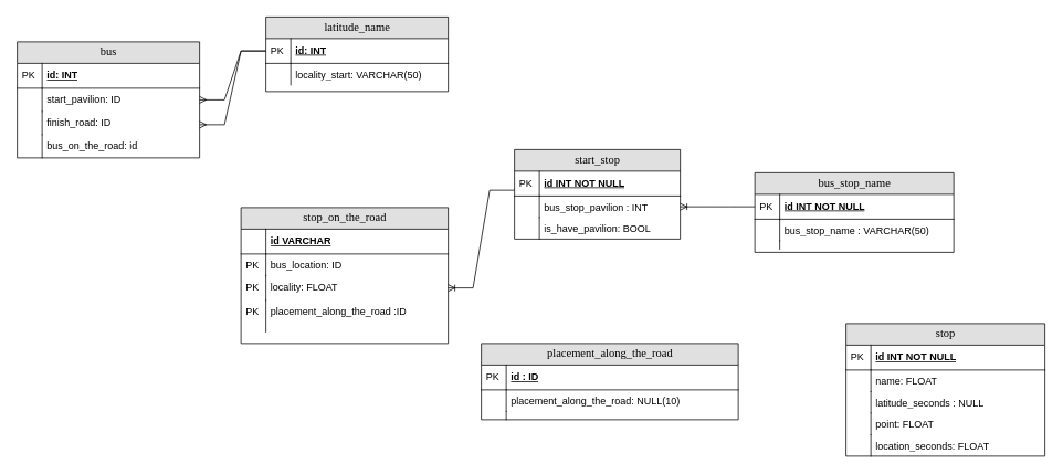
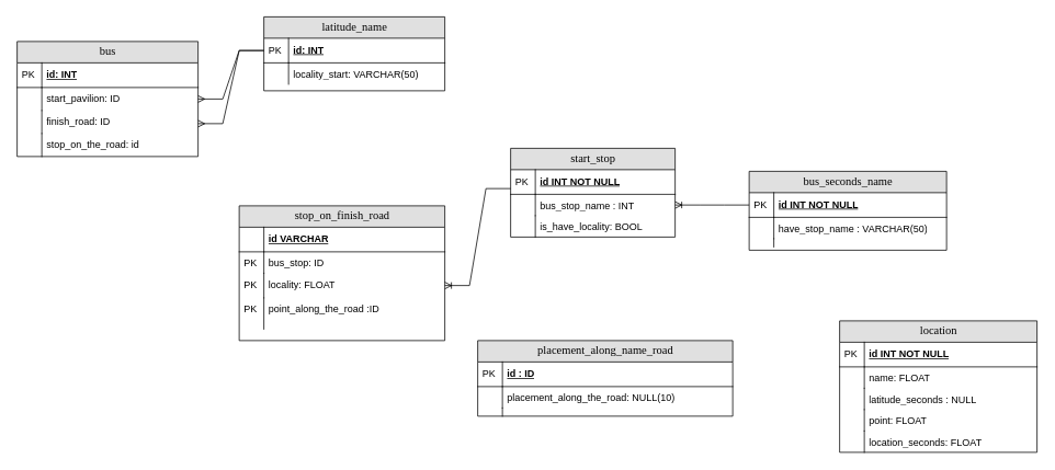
- <mxCell id="16" value="bus_on_the_road: id" style="shape=partialRectangle;top=0;left=0;right=0;bottom=0;html=1;align=left;verticalAlign=top;fillColor=none;spacingLeft=34;spacingRight=4;whiteSpace=wrap;overflow=hidden;rotatable=0;points=[[0,0.5],[1,0.5]];portConstraint=eastwest;dropTarget=0;" vertex="1" parent="9"><mxGeometry y="112" width="220" height="28" as="geometry" /></mxCell>
+ <mxCell id="16" value="stop_on_the_road: id" style="shape=partialRectangle;top=0;left=0;right=0;bottom=0;html=1;align=left;verticalAlign=top;fillColor=none;spacingLeft=34;spacingRight=4;whiteSpace=wrap;overflow=hidden;rotatable=0;points=[[0,0.5],[1,0.5]];portConstraint=eastwest;dropTarget=0;" vertex="1" parent="9"><mxGeometry y="112" width="220" height="28" as="geometry" /></mxCell>
- <mxCell id="2" value="bus_stop_name" style="swimlane;html=1;fontStyle=0;childLayout=stackLayout;horizontal=1;startSize=26;fillColor=#e0e0e0;horizontalStack=0;resizeParent=1;resizeLast=0;collapsible=1;marginBottom=0;swimlaneFillColor=#ffffff;align=center;rounded=0;shadow=0;comic=0;labelBackgroundColor=none;strokeWidth=1;fontFamily=Verdana;fontSize=14" parent="1" vertex="1"><mxGeometry x="910" y="208" width="240" height="96" as="geometry" /></mxCell>
+ <mxCell id="2" value="bus_seconds_name" style="swimlane;html=1;fontStyle=0;childLayout=stackLayout;horizontal=1;startSize=26;fillColor=#e0e0e0;horizontalStack=0;resizeParent=1;resizeLast=0;collapsible=1;marginBottom=0;swimlaneFillColor=#ffffff;align=center;rounded=0;shadow=0;comic=0;labelBackgroundColor=none;strokeWidth=1;fontFamily=Verdana;fontSize=14" parent="1" vertex="1"><mxGeometry x="910" y="208" width="240" height="96" as="geometry" /></mxCell>
- <mxCell id="30" value="bus_stop_pavilion : INT" style="shape=partialRectangle;top=0;left=0;right=0;bottom=0;html=1;align=left;verticalAlign=top;fillColor=none;spacingLeft=34;spacingRight=4;whiteSpace=wrap;overflow=hidden;rotatable=0;points=[[0,0.5],[1,0.5]];portConstraint=eastwest;dropTarget=0;" parent="27" vertex="1"><mxGeometry y="56" width="200" height="26" as="geometry" /></mxCell>
+ <mxCell id="30" value="bus_stop_name : INT" style="shape=partialRectangle;top=0;left=0;right=0;bottom=0;html=1;align=left;verticalAlign=top;fillColor=none;spacingLeft=34;spacingRight=4;whiteSpace=wrap;overflow=hidden;rotatable=0;points=[[0,0.5],[1,0.5]];portConstraint=eastwest;dropTarget=0;" parent="27" vertex="1"><mxGeometry y="56" width="200" height="26" as="geometry" /></mxCell>
- <mxCell id="18" value="stop_on_the_road" style="swimlane;html=1;fontStyle=0;childLayout=stackLayout;horizontal=1;startSize=26;fillColor=#e0e0e0;horizontalStack=0;resizeParent=1;resizeLast=0;collapsible=1;marginBottom=0;swimlaneFillColor=#ffffff;align=center;rounded=0;shadow=0;comic=0;labelBackgroundColor=none;strokeWidth=1;fontFamily=Verdana;fontSize=14" parent="1" vertex="1"><mxGeometry x="290" y="250" width="250" height="164" as="geometry" /></mxCell>
+ <mxCell id="18" value="stop_on_finish_road" style="swimlane;html=1;fontStyle=0;childLayout=stackLayout;horizontal=1;startSize=26;fillColor=#e0e0e0;horizontalStack=0;resizeParent=1;resizeLast=0;collapsible=1;marginBottom=0;swimlaneFillColor=#ffffff;align=center;rounded=0;shadow=0;comic=0;labelBackgroundColor=none;strokeWidth=1;fontFamily=Verdana;fontSize=14" parent="1" vertex="1"><mxGeometry x="290" y="250" width="250" height="164" as="geometry" /></mxCell>
- <mxCell id="32" value="is_have_pavilion: BOOL" style="shape=partialRectangle;top=0;left=0;right=0;bottom=0;html=1;align=left;verticalAlign=top;fillColor=none;spacingLeft=34;spacingRight=4;whiteSpace=wrap;overflow=hidden;rotatable=0;points=[[0,0.5],[1,0.5]];portConstraint=eastwest;dropTarget=0;" parent="27" vertex="1"><mxGeometry y="82" width="200" height="26" as="geometry" /></mxCell>
+ <mxCell id="32" value="is_have_locality: BOOL" style="shape=partialRectangle;top=0;left=0;right=0;bottom=0;html=1;align=left;verticalAlign=top;fillColor=none;spacingLeft=34;spacingRight=4;whiteSpace=wrap;overflow=hidden;rotatable=0;points=[[0,0.5],[1,0.5]];portConstraint=eastwest;dropTarget=0;" parent="27" vertex="1"><mxGeometry y="82" width="200" height="26" as="geometry" /></mxCell>
- <mxCell id="5" value="bus_stop_name : VARCHAR(50)" style="shape=partialRectangle;top=0;left=0;right=0;bottom=0;html=1;align=left;verticalAlign=top;fillColor=none;spacingLeft=34;spacingRight=4;whiteSpace=wrap;overflow=hidden;rotatable=0;points=[[0,0.5],[1,0.5]];portConstraint=eastwest;dropTarget=0;" parent="2" vertex="1"><mxGeometry y="56" width="240" height="26" as="geometry" /></mxCell>
+ <mxCell id="5" value="have_stop_name : VARCHAR(50)" style="shape=partialRectangle;top=0;left=0;right=0;bottom=0;html=1;align=left;verticalAlign=top;fillColor=none;spacingLeft=34;spacingRight=4;whiteSpace=wrap;overflow=hidden;rotatable=0;points=[[0,0.5],[1,0.5]];portConstraint=eastwest;dropTarget=0;" parent="2" vertex="1"><mxGeometry y="56" width="240" height="26" as="geometry" /></mxCell>
- <mxCell id="21" value="bus_location: ID" style="shape=partialRectangle;top=0;left=0;right=0;bottom=0;html=1;align=left;verticalAlign=top;fillColor=none;spacingLeft=34;spacingRight=4;whiteSpace=wrap;overflow=hidden;rotatable=0;points=[[0,0.5],[1,0.5]];portConstraint=eastwest;dropTarget=0;" parent="18" vertex="1"><mxGeometry y="56" width="250" height="26" as="geometry" /></mxCell>
+ <mxCell id="21" value="bus_stop: ID" style="shape=partialRectangle;top=0;left=0;right=0;bottom=0;html=1;align=left;verticalAlign=top;fillColor=none;spacingLeft=34;spacingRight=4;whiteSpace=wrap;overflow=hidden;rotatable=0;points=[[0,0.5],[1,0.5]];portConstraint=eastwest;dropTarget=0;" parent="18" vertex="1"><mxGeometry y="56" width="250" height="26" as="geometry" /></mxCell>
- <mxCell id="25" value="placement_along_the_road :ID" style="shape=partialRectangle;top=0;left=0;right=0;bottom=0;html=1;align=left;verticalAlign=top;fillColor=none;spacingLeft=34;spacingRight=4;whiteSpace=wrap;overflow=hidden;rotatable=0;points=[[0,0.5],[1,0.5]];portConstraint=eastwest;dropTarget=0;" parent="18" vertex="1"><mxGeometry y="112" width="250" height="38" as="geometry" /></mxCell>
+ <mxCell id="25" value="point_along_the_road :ID" style="shape=partialRectangle;top=0;left=0;right=0;bottom=0;html=1;align=left;verticalAlign=top;fillColor=none;spacingLeft=34;spacingRight=4;whiteSpace=wrap;overflow=hidden;rotatable=0;points=[[0,0.5],[1,0.5]];portConstraint=eastwest;dropTarget=0;" parent="18" vertex="1"><mxGeometry y="112" width="250" height="38" as="geometry" /></mxCell>
- <mxCell id="41" value="stop" style="swimlane;html=1;fontStyle=0;childLayout=stackLayout;horizontal=1;startSize=26;fillColor=#e0e0e0;horizontalStack=0;resizeParent=1;resizeLast=0;collapsible=1;marginBottom=0;swimlaneFillColor=#ffffff;align=center;rounded=0;shadow=0;comic=0;labelBackgroundColor=none;strokeWidth=1;fontFamily=Verdana;fontSize=14" parent="1" vertex="1"><mxGeometry x="1020" y="390" width="240" height="160" as="geometry" /></mxCell>
+ <mxCell id="41" value="location" style="swimlane;html=1;fontStyle=0;childLayout=stackLayout;horizontal=1;startSize=26;fillColor=#e0e0e0;horizontalStack=0;resizeParent=1;resizeLast=0;collapsible=1;marginBottom=0;swimlaneFillColor=#ffffff;align=center;rounded=0;shadow=0;comic=0;labelBackgroundColor=none;strokeWidth=1;fontFamily=Verdana;fontSize=14" parent="1" vertex="1"><mxGeometry x="1020" y="390" width="240" height="160" as="geometry" /></mxCell>
- <mxCell id="34" value="placement_along_the_road" style="swimlane;html=1;fontStyle=0;childLayout=stackLayout;horizontal=1;startSize=26;fillColor=#e0e0e0;horizontalStack=0;resizeParent=1;resizeLast=0;collapsible=1;marginBottom=0;swimlaneFillColor=#ffffff;align=center;rounded=0;shadow=0;comic=0;labelBackgroundColor=none;strokeWidth=1;fontFamily=Verdana;fontSize=14" parent="1" vertex="1"><mxGeometry x="580" y="414" width="310" height="92" as="geometry" /></mxCell>
+ <mxCell id="34" value="placement_along_name_road" style="swimlane;html=1;fontStyle=0;childLayout=stackLayout;horizontal=1;startSize=26;fillColor=#e0e0e0;horizontalStack=0;resizeParent=1;resizeLast=0;collapsible=1;marginBottom=0;swimlaneFillColor=#ffffff;align=center;rounded=0;shadow=0;comic=0;labelBackgroundColor=none;strokeWidth=1;fontFamily=Verdana;fontSize=14" parent="1" vertex="1"><mxGeometry x="580" y="414" width="310" height="92" as="geometry" /></mxCell>
